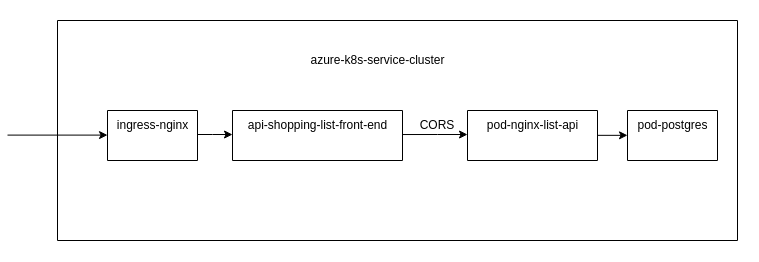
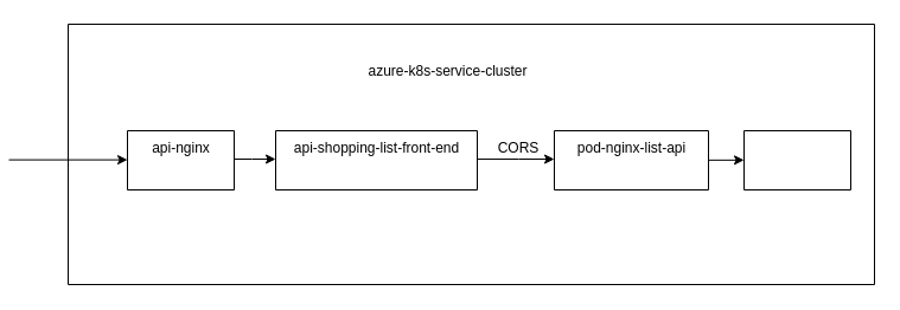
- <mxCell id="4" value="ingress-nginx" style="text;html=1;align=center;verticalAlign=middle;resizable=0;points=[];autosize=1;strokeColor=none;fillColor=none;" vertex="1" parent="3"><mxGeometry width="90" height="30" as="geometry" /></mxCell>
+ <mxCell id="4" value="api-nginx" style="text;html=1;align=center;verticalAlign=middle;resizable=0;points=[];autosize=1;strokeColor=none;fillColor=none;" vertex="1" parent="3"><mxGeometry width="90" height="30" as="geometry" /></mxCell>
- <mxCell id="15" value="pod-postgres" style="text;html=1;align=center;verticalAlign=middle;resizable=0;points=[];autosize=1;strokeColor=none;fillColor=none;container=0;" parent="1" vertex="1"><mxGeometry x="590" y="110" width="90" height="30" as="geometry" /></mxCell>
